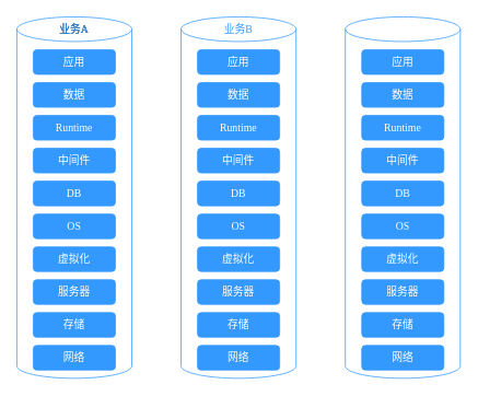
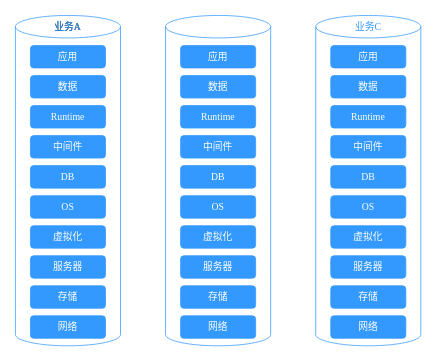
- <mxCell id="20" value="业务B" style="text;html=1;strokeColor=none;fillColor=none;align=center;verticalAlign=middle;whiteSpace=wrap;rounded=0;fontFamily=微软雅黑;fontSize=13;fontColor=#3399FF;" vertex="1" parent="1"><mxGeometry x="270" y="20" width="40" height="30" as="geometry" /></mxCell>
+ <mxCell id="32" value="业务C" style="text;html=1;strokeColor=none;fillColor=none;align=center;verticalAlign=middle;whiteSpace=wrap;rounded=0;fontFamily=微软雅黑;fontSize=13;fontColor=#3399FF;" vertex="1" parent="1"><mxGeometry x="470" y="20" width="40" height="30" as="geometry" /></mxCell>
